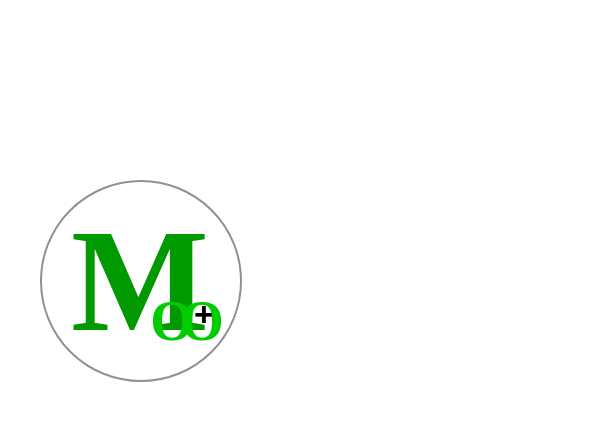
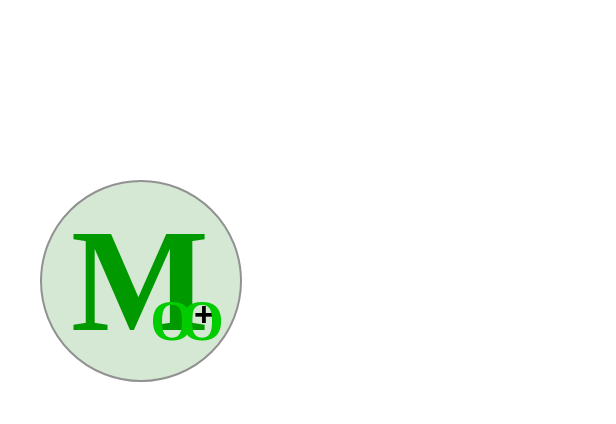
- <mxCell id="2" value="&lt;b style=&quot;font-family: &amp;#34;georgia&amp;#34; ; font-size: 73px&quot;&gt;&lt;font color=&quot;#009900&quot;&gt;M&lt;/font&gt;&lt;/b&gt;" style="ellipse;whiteSpace=wrap;html=1;aspect=fixed;strokeColor=#919191;" vertex="1" parent="1"><mxGeometry x="20" y="90" width="100" height="100" as="geometry" /></mxCell>
+ <mxCell id="2" value="&lt;b style=&quot;font-family: &amp;#34;georgia&amp;#34; ; font-size: 73px&quot;&gt;&lt;font color=&quot;#009900&quot;&gt;M&lt;/font&gt;&lt;/b&gt;" style="ellipse;whiteSpace=wrap;html=1;aspect=fixed;strokeColor=#919191;fillColor=#d5e8d4;" vertex="1" parent="1"><mxGeometry x="20" y="90" width="100" height="100" as="geometry" /></mxCell>
